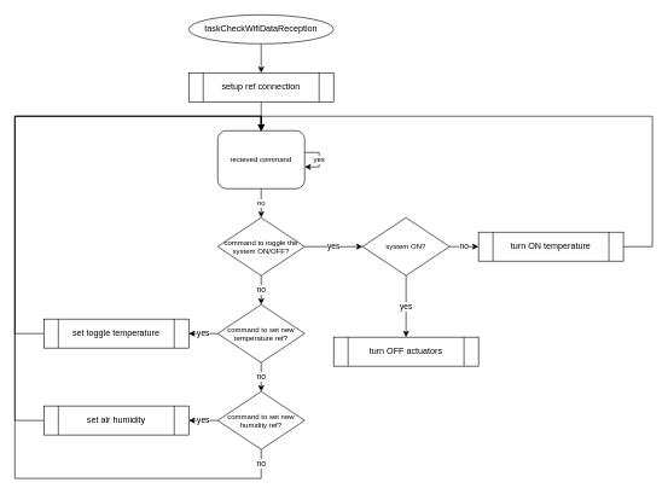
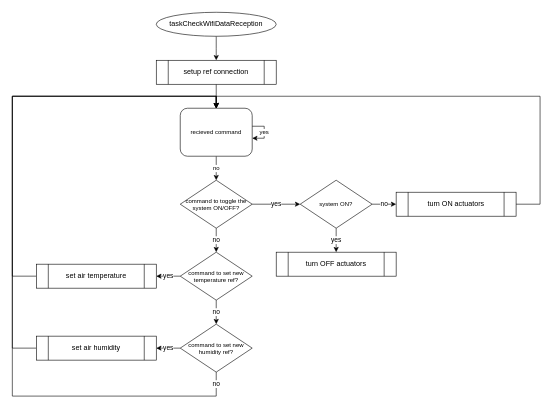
- <mxCell id="25" value="turn ON temperature" style="shape=process;whiteSpace=wrap;html=1;backgroundOutline=1;" vertex="1" parent="1"><mxGeometry x="660" y="320" width="200" height="40" as="geometry" /></mxCell>
+ <mxCell id="25" value="turn ON actuators" style="shape=process;whiteSpace=wrap;html=1;backgroundOutline=1;" vertex="1" parent="1"><mxGeometry x="660" y="320" width="200" height="40" as="geometry" /></mxCell>
- <mxCell id="26" value="set toggle temperature" style="shape=process;whiteSpace=wrap;html=1;backgroundOutline=1;" vertex="1" parent="1"><mxGeometry x="60" y="440" width="200" height="40" as="geometry" /></mxCell>
+ <mxCell id="26" value="set air temperature" style="shape=process;whiteSpace=wrap;html=1;backgroundOutline=1;" vertex="1" parent="1"><mxGeometry x="60" y="440" width="200" height="40" as="geometry" /></mxCell>
- <mxCell id="23" value="turn OFF actuators" style="shape=process;whiteSpace=wrap;html=1;backgroundOutline=1;" vertex="1" parent="1"><mxGeometry x="460" y="465" width="200" height="40" as="geometry" /></mxCell>
+ <mxCell id="23" value="turn OFF actuators" style="shape=process;whiteSpace=wrap;html=1;backgroundOutline=1;" vertex="1" parent="1"><mxGeometry x="460" y="420" width="200" height="40" as="geometry" /></mxCell>
